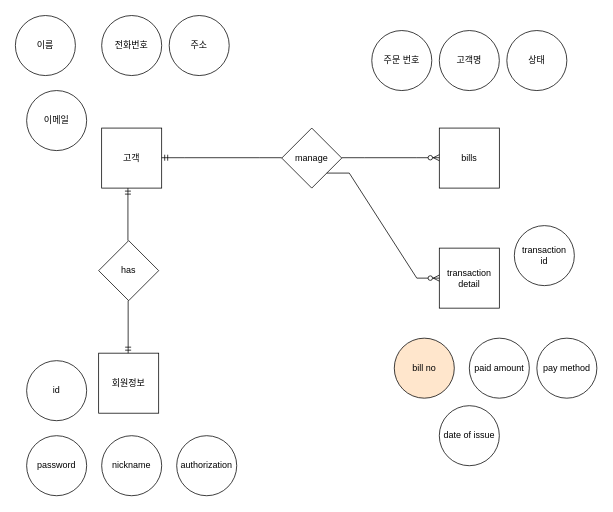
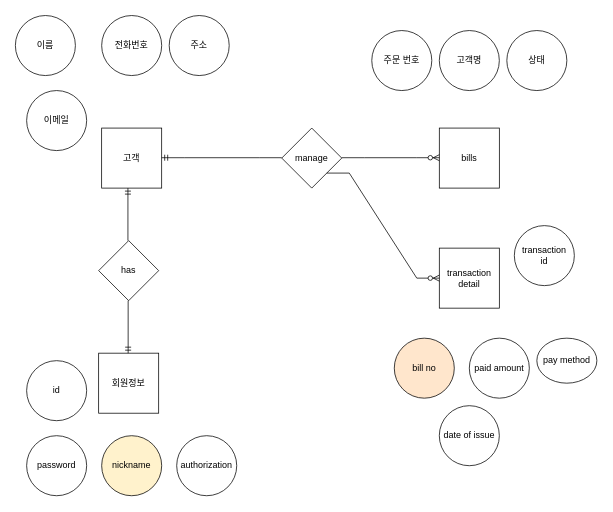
- <mxCell id="27" value="pay method" style="ellipse;whiteSpace=wrap;html=1;aspect=fixed;" vertex="1" parent="1"><mxGeometry x="715" y="450" width="80" height="80" as="geometry" /></mxCell>
+ <mxCell id="27" value="pay method" style="ellipse;whiteSpace=wrap;html=1;aspect=fixed;" vertex="1" parent="1"><mxGeometry x="715" y="450" width="80" height="60" as="geometry" /></mxCell>
- <mxCell id="18" value="nickname" style="ellipse;whiteSpace=wrap;html=1;aspect=fixed;" vertex="1" parent="1"><mxGeometry x="135" y="580" width="80" height="80" as="geometry" /></mxCell>
+ <mxCell id="18" value="nickname" style="ellipse;whiteSpace=wrap;html=1;aspect=fixed;fillColor=#fff2cc;" vertex="1" parent="1"><mxGeometry x="135" y="580" width="80" height="80" as="geometry" /></mxCell>
